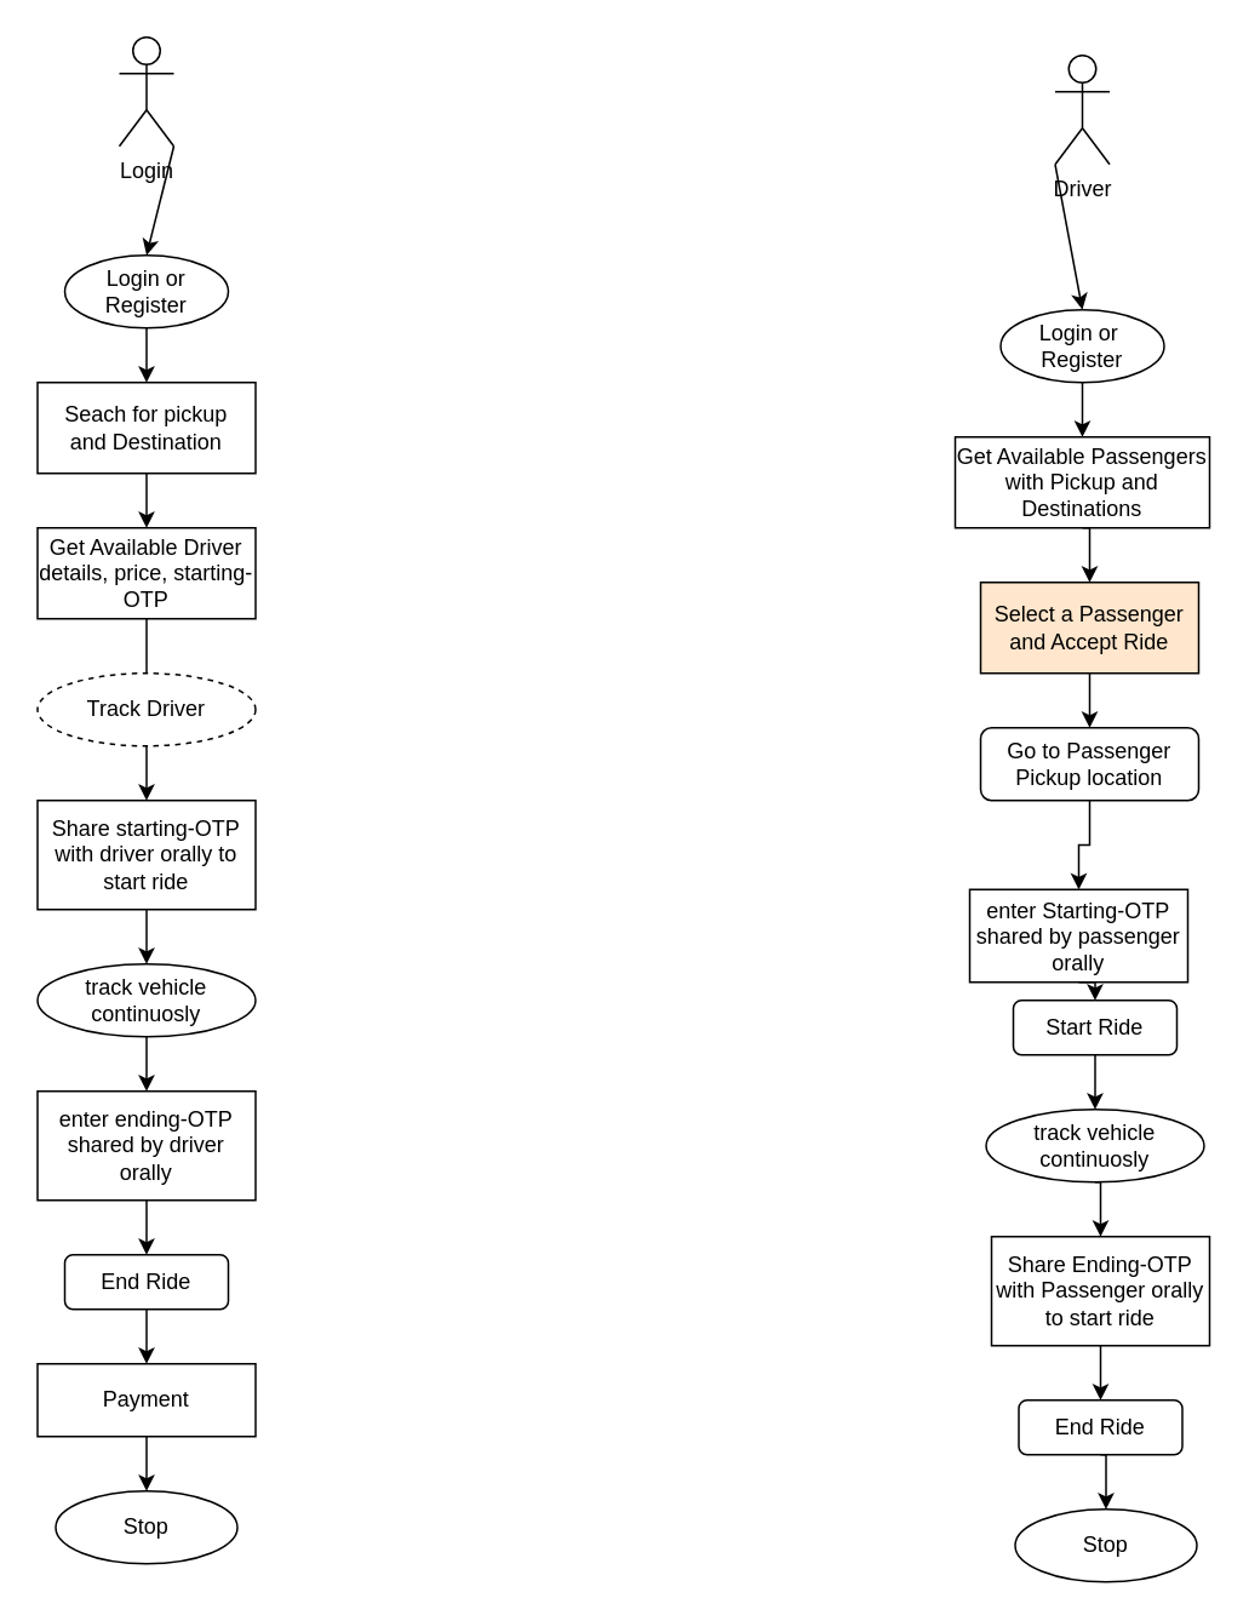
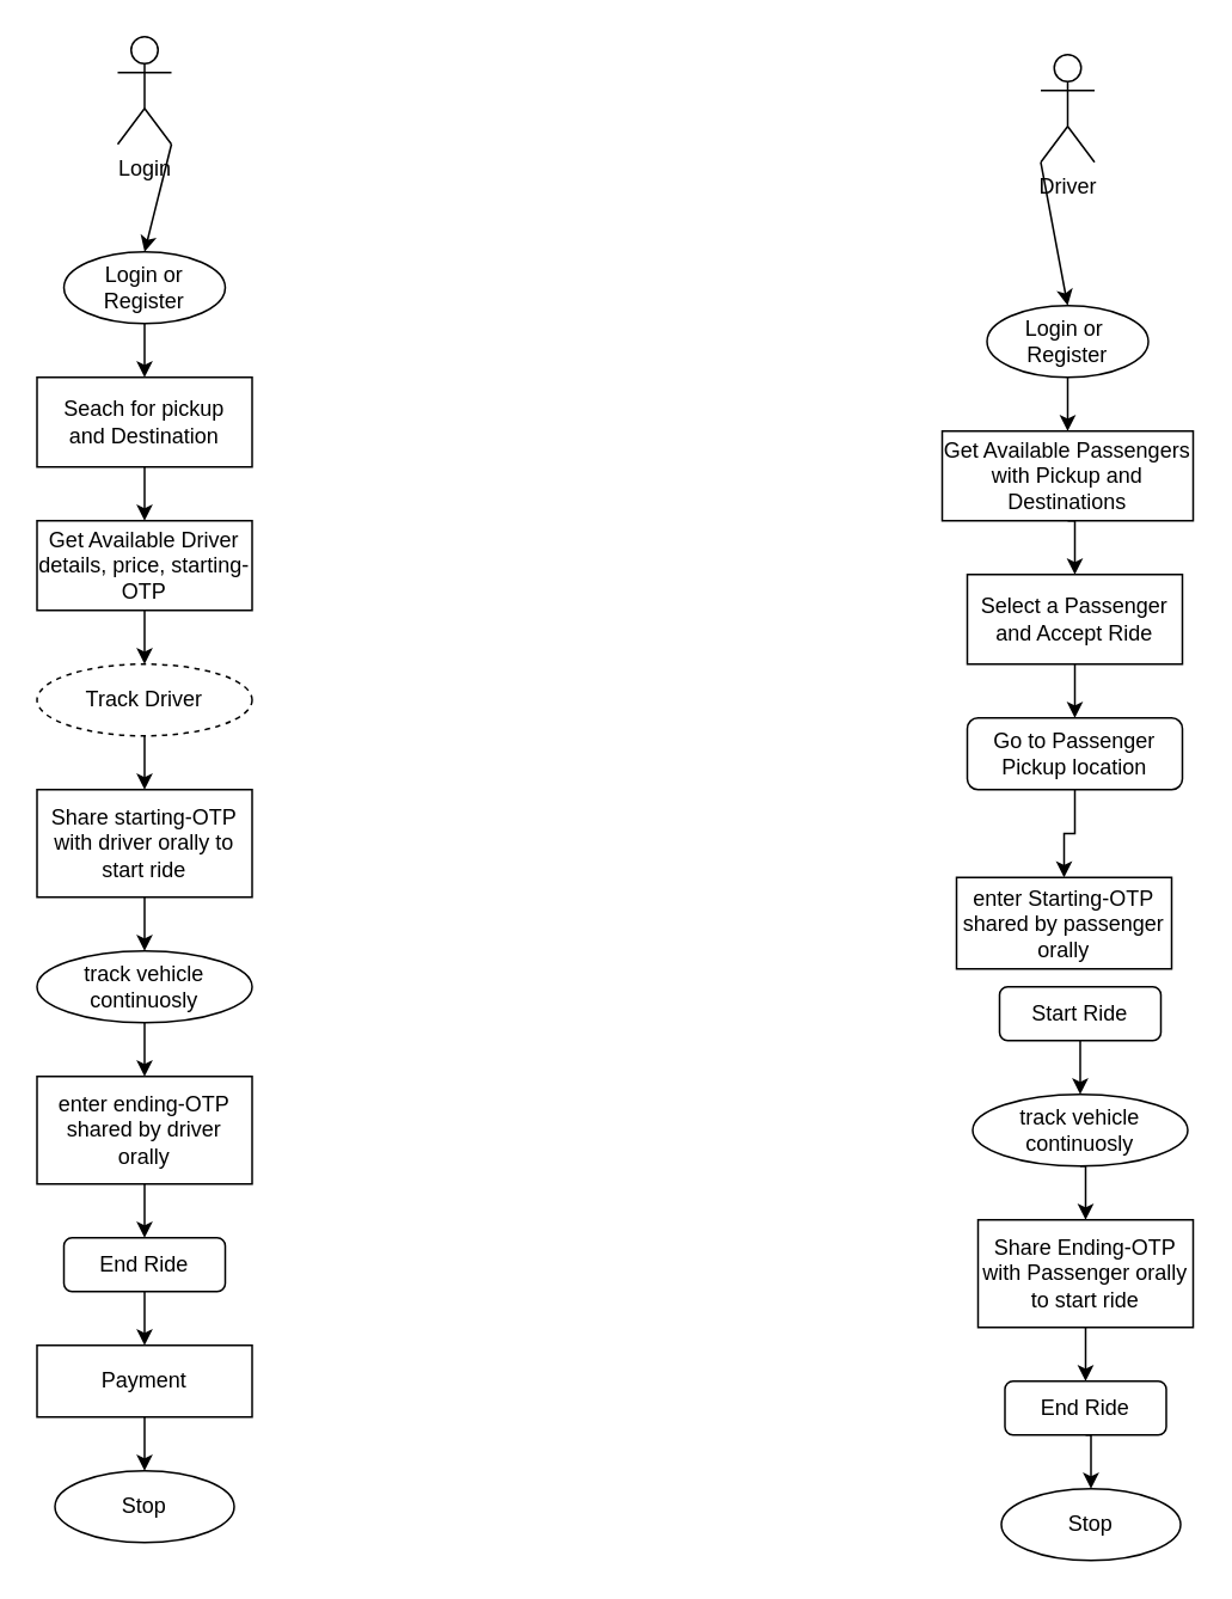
- <mxCell id="30" value="Select a Passenger and Accept Ride" style="rounded=0;whiteSpace=wrap;html=1;fillColor=#ffe6cc;" parent="1" vertex="1"><mxGeometry x="539" y="320" width="120" height="50" as="geometry" /></mxCell>
+ <mxCell id="30" value="Select a Passenger and Accept Ride" style="rounded=0;whiteSpace=wrap;html=1;" parent="1" vertex="1"><mxGeometry x="539" y="320" width="120" height="50" as="geometry" /></mxCell>
- <mxCell id="12" style="edgeStyle=orthogonalEdgeStyle;rounded=0;orthogonalLoop=1;jettySize=auto;html=1;exitX=0.5;exitY=1;exitDx=0;exitDy=0;entryX=0.5;entryY=0;entryDx=0;entryDy=0;endArrow=none;" parent="1" source="13" target="15" edge="1"><mxGeometry relative="1" as="geometry" /></mxCell>
+ <mxCell id="12" style="edgeStyle=orthogonalEdgeStyle;rounded=0;orthogonalLoop=1;jettySize=auto;html=1;exitX=0.5;exitY=1;exitDx=0;exitDy=0;entryX=0.5;entryY=0;entryDx=0;entryDy=0;" parent="1" source="13" target="15" edge="1"><mxGeometry relative="1" as="geometry" /></mxCell>
- <mxCell id="33" style="edgeStyle=orthogonalEdgeStyle;rounded=0;orthogonalLoop=1;jettySize=auto;html=1;exitX=0.5;exitY=1;exitDx=0;exitDy=0;entryX=0.5;entryY=0;entryDx=0;entryDy=0;" parent="1" source="34" target="36" edge="1"><mxGeometry relative="1" as="geometry" /></mxCell>
